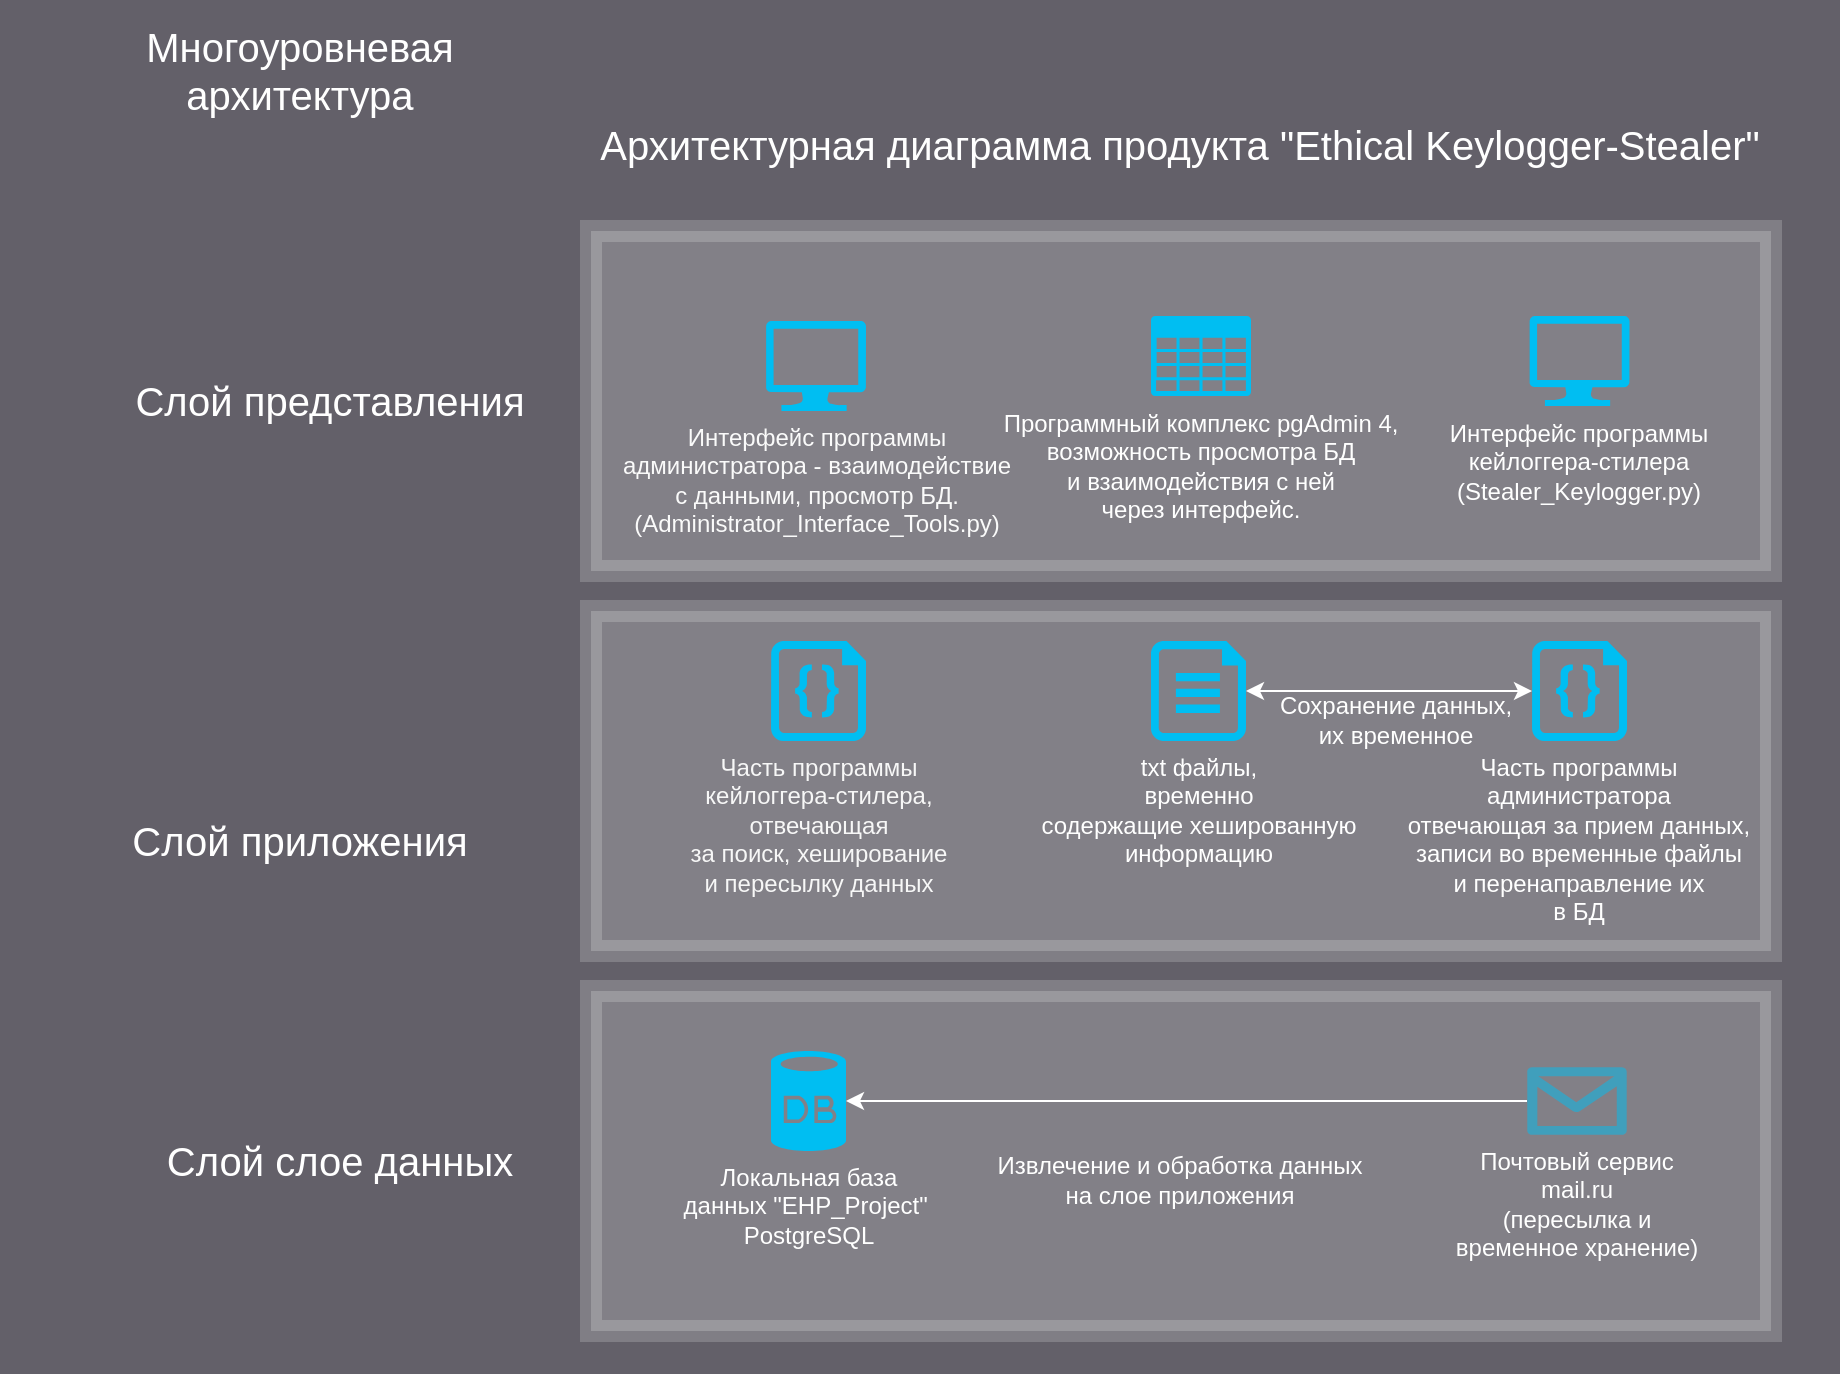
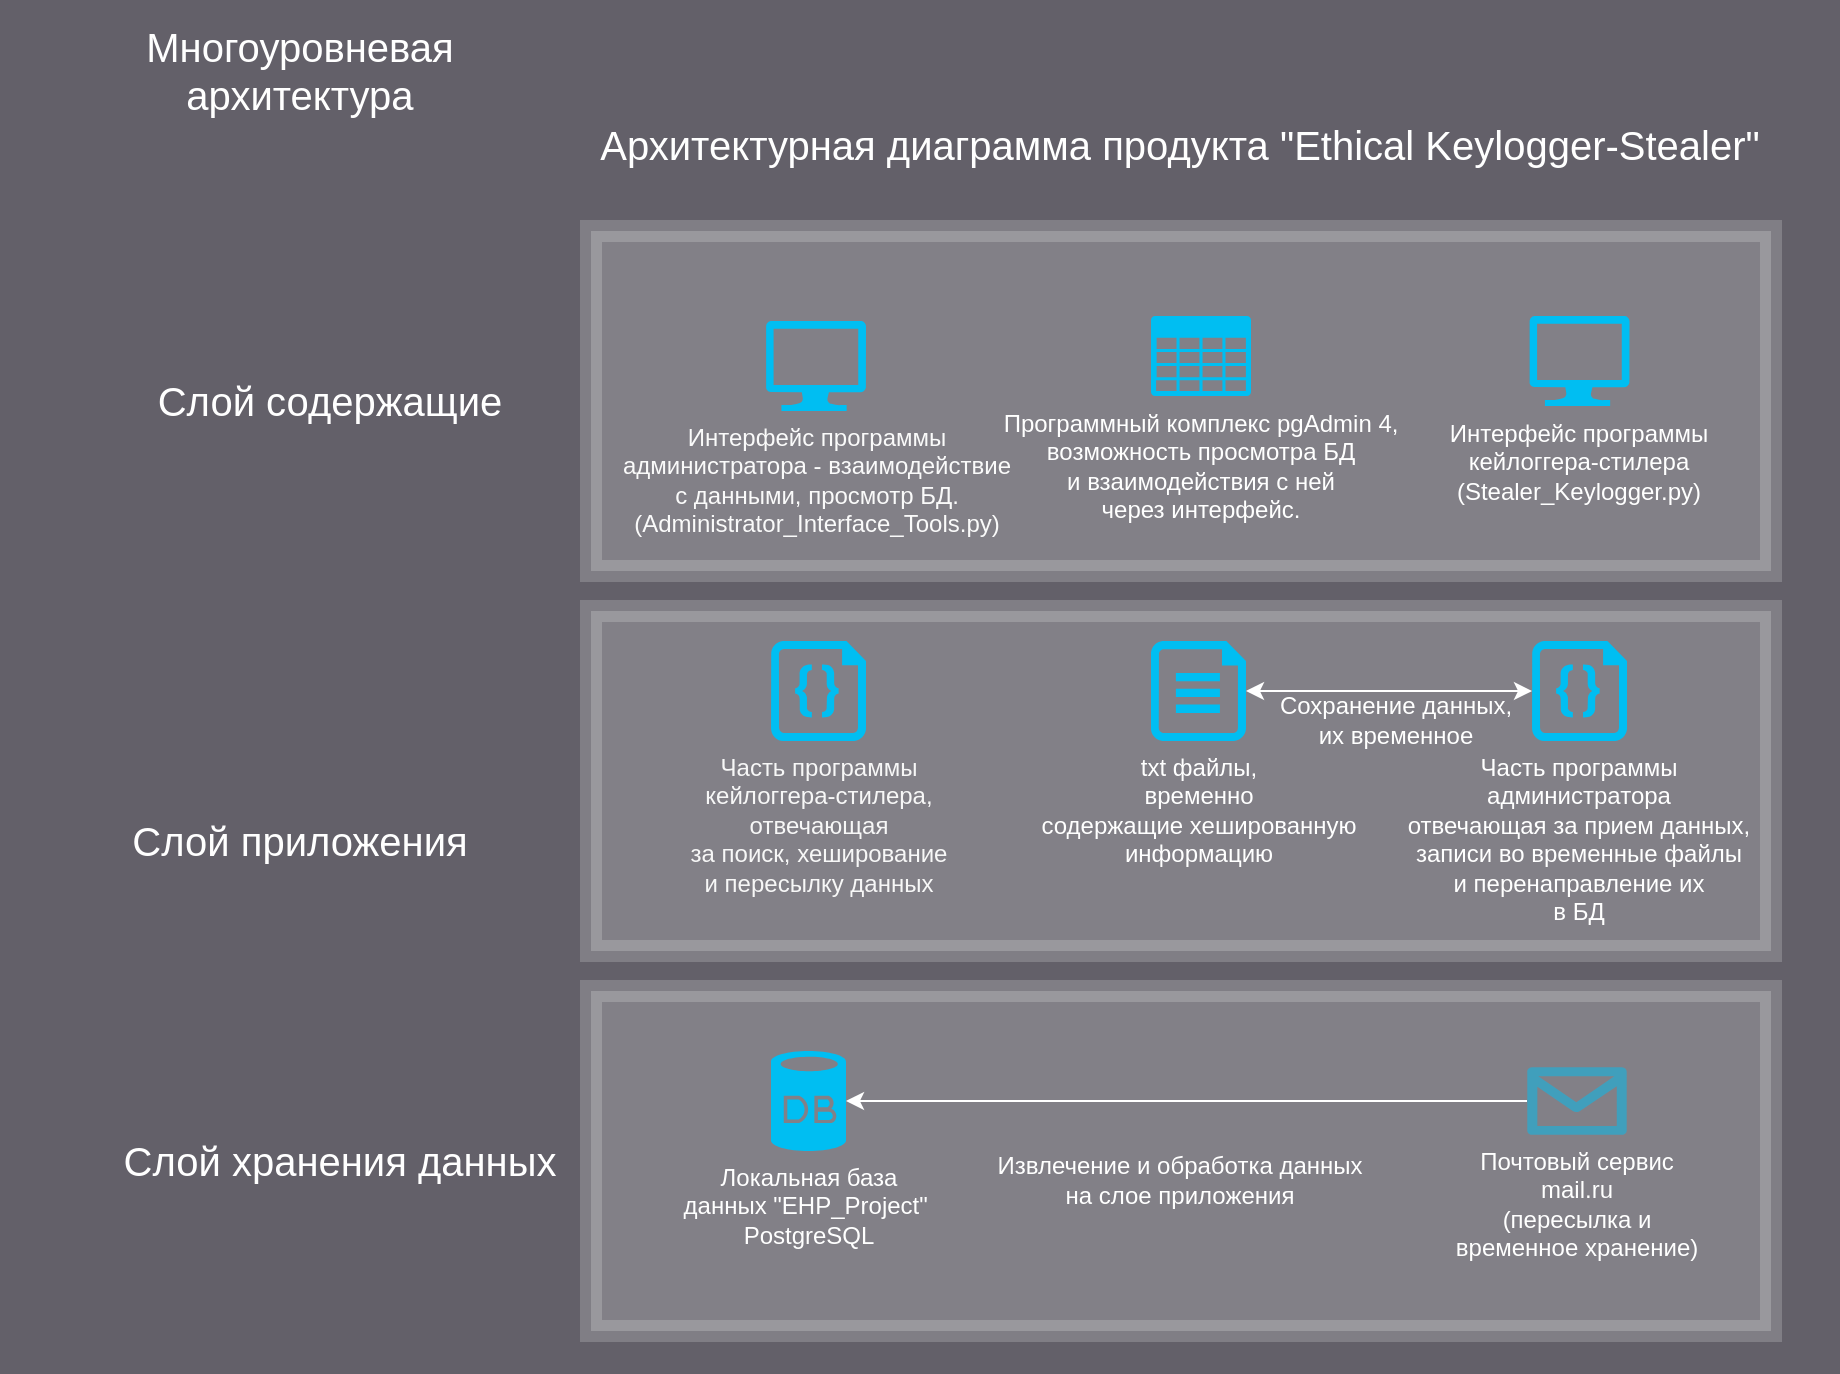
- <mxCell id="5" value="Слой представления" style="text;html=1;strokeColor=none;fillColor=none;align=center;verticalAlign=middle;whiteSpace=wrap;rounded=0;fontColor=#FFFFFF;fontSize=20;" parent="1" vertex="1"><mxGeometry x="35" y="185" width="260" height="30" as="geometry" /></mxCell>
+ <mxCell id="5" value="Слой содержащие" style="text;html=1;strokeColor=none;fillColor=none;align=center;verticalAlign=middle;whiteSpace=wrap;rounded=0;fontColor=#FFFFFF;fontSize=20;" parent="1" vertex="1"><mxGeometry x="35" y="185" width="260" height="30" as="geometry" /></mxCell>
- <mxCell id="7" value="Слой слое данных" style="text;html=1;strokeColor=none;fillColor=none;align=center;verticalAlign=middle;whiteSpace=wrap;rounded=0;fontColor=#FFFFFF;fontSize=20;" parent="1" vertex="1"><mxGeometry x="35" y="565" width="270" height="30" as="geometry" /></mxCell>
+ <mxCell id="7" value="Слой хранения данных" style="text;html=1;strokeColor=none;fillColor=none;align=center;verticalAlign=middle;whiteSpace=wrap;rounded=0;fontColor=#FFFFFF;fontSize=20;" parent="1" vertex="1"><mxGeometry x="35" y="565" width="270" height="30" as="geometry" /></mxCell>
